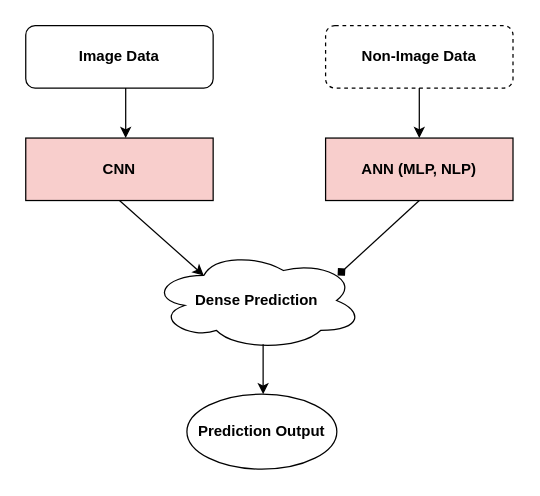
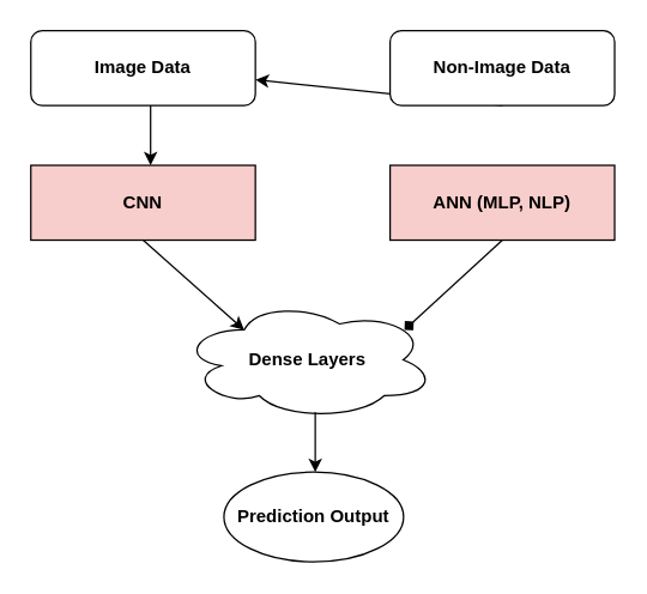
- <mxCell id="11" value="&lt;b&gt;Non-Image Data&lt;/b&gt;" style="rounded=1;whiteSpace=wrap;html=1;dashed=1;" vertex="1" parent="1"><mxGeometry x="260" y="20" width="150" height="50" as="geometry" /></mxCell>
+ <mxCell id="11" value="&lt;b&gt;Non-Image Data&lt;/b&gt;" style="rounded=1;whiteSpace=wrap;html=1;" vertex="1" parent="1"><mxGeometry x="260" y="20" width="150" height="50" as="geometry" /></mxCell>
- <mxCell id="3" value="" style="endArrow=classic;html=1;exitX=0.5;exitY=1;exitDx=0;exitDy=0;entryX=0.5;entryY=0;entryDx=0;entryDy=0;" edge="1" parent="1" source="11" target="6"><mxGeometry width="50" height="50" relative="1" as="geometry"><mxPoint x="340" y="50" as="sourcePoint" /><mxPoint x="340" y="130" as="targetPoint" /></mxGeometry></mxCell>
+ <mxCell id="3" value="" style="endArrow=classic;html=1;exitX=0.5;exitY=1;exitDx=0;exitDy=0;" edge="1" parent="1" source="11" target="10"><mxGeometry width="50" height="50" relative="1" as="geometry"><mxPoint x="340" y="50" as="sourcePoint" /><mxPoint x="340" y="130" as="targetPoint" /></mxGeometry></mxCell>
- <mxCell id="9" value="&lt;b&gt;Dense Prediction&lt;/b&gt;" style="ellipse;shape=cloud;whiteSpace=wrap;html=1;" vertex="1" parent="1"><mxGeometry x="120" y="200" width="170" height="80" as="geometry" /></mxCell>
+ <mxCell id="9" value="&lt;b&gt;Dense Layers&lt;/b&gt;" style="ellipse;shape=cloud;whiteSpace=wrap;html=1;" vertex="1" parent="1"><mxGeometry x="120" y="200" width="170" height="80" as="geometry" /></mxCell>
